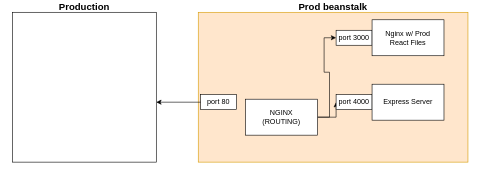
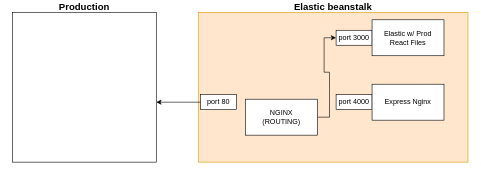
- <mxCell id="4" value="&lt;b&gt;&lt;font style=&quot;font-size: 16px&quot;&gt;Prod beanstalk&lt;/font&gt;&lt;/b&gt;" style="rounded=0;whiteSpace=wrap;html=1;fillColor=#ffe6cc;strokeColor=#d79b00;align=center;spacingTop=0;spacing=0;labelPosition=center;verticalLabelPosition=top;verticalAlign=bottom;" vertex="1" parent="1"><mxGeometry x="330" y="20" width="450" height="250" as="geometry" /></mxCell>
+ <mxCell id="4" value="&lt;b&gt;&lt;font style=&quot;font-size: 16px&quot;&gt;Elastic beanstalk&lt;/font&gt;&lt;/b&gt;" style="rounded=0;whiteSpace=wrap;html=1;fillColor=#ffe6cc;strokeColor=#d79b00;align=center;spacingTop=0;spacing=0;labelPosition=center;verticalLabelPosition=top;verticalAlign=bottom;" vertex="1" parent="1"><mxGeometry x="330" y="20" width="450" height="250" as="geometry" /></mxCell>
- <mxCell id="11" value="Nginx w/ Prod&lt;br&gt;React Files" style="rounded=0;whiteSpace=wrap;html=1;" vertex="1" parent="1"><mxGeometry x="620" y="32.5" width="120" height="60" as="geometry" /></mxCell>
+ <mxCell id="11" value="Elastic w/ Prod&lt;br&gt;React Files" style="rounded=0;whiteSpace=wrap;html=1;" vertex="1" parent="1"><mxGeometry x="620" y="32.5" width="120" height="60" as="geometry" /></mxCell>
- <mxCell id="12" value="Express Server" style="rounded=0;whiteSpace=wrap;html=1;" vertex="1" parent="1"><mxGeometry x="620" y="140" width="120" height="60" as="geometry" /></mxCell>
+ <mxCell id="12" value="Express Nginx" style="rounded=0;whiteSpace=wrap;html=1;" vertex="1" parent="1"><mxGeometry x="620" y="140" width="120" height="60" as="geometry" /></mxCell>
- <mxCell id="6" style="edgeStyle=orthogonalEdgeStyle;rounded=0;orthogonalLoop=1;jettySize=auto;html=1;exitX=1;exitY=0.5;exitDx=0;exitDy=0;entryX=0;entryY=0.5;entryDx=0;entryDy=0;" edge="1" parent="1" source="7" target="10"><mxGeometry relative="1" as="geometry" /></mxCell>
